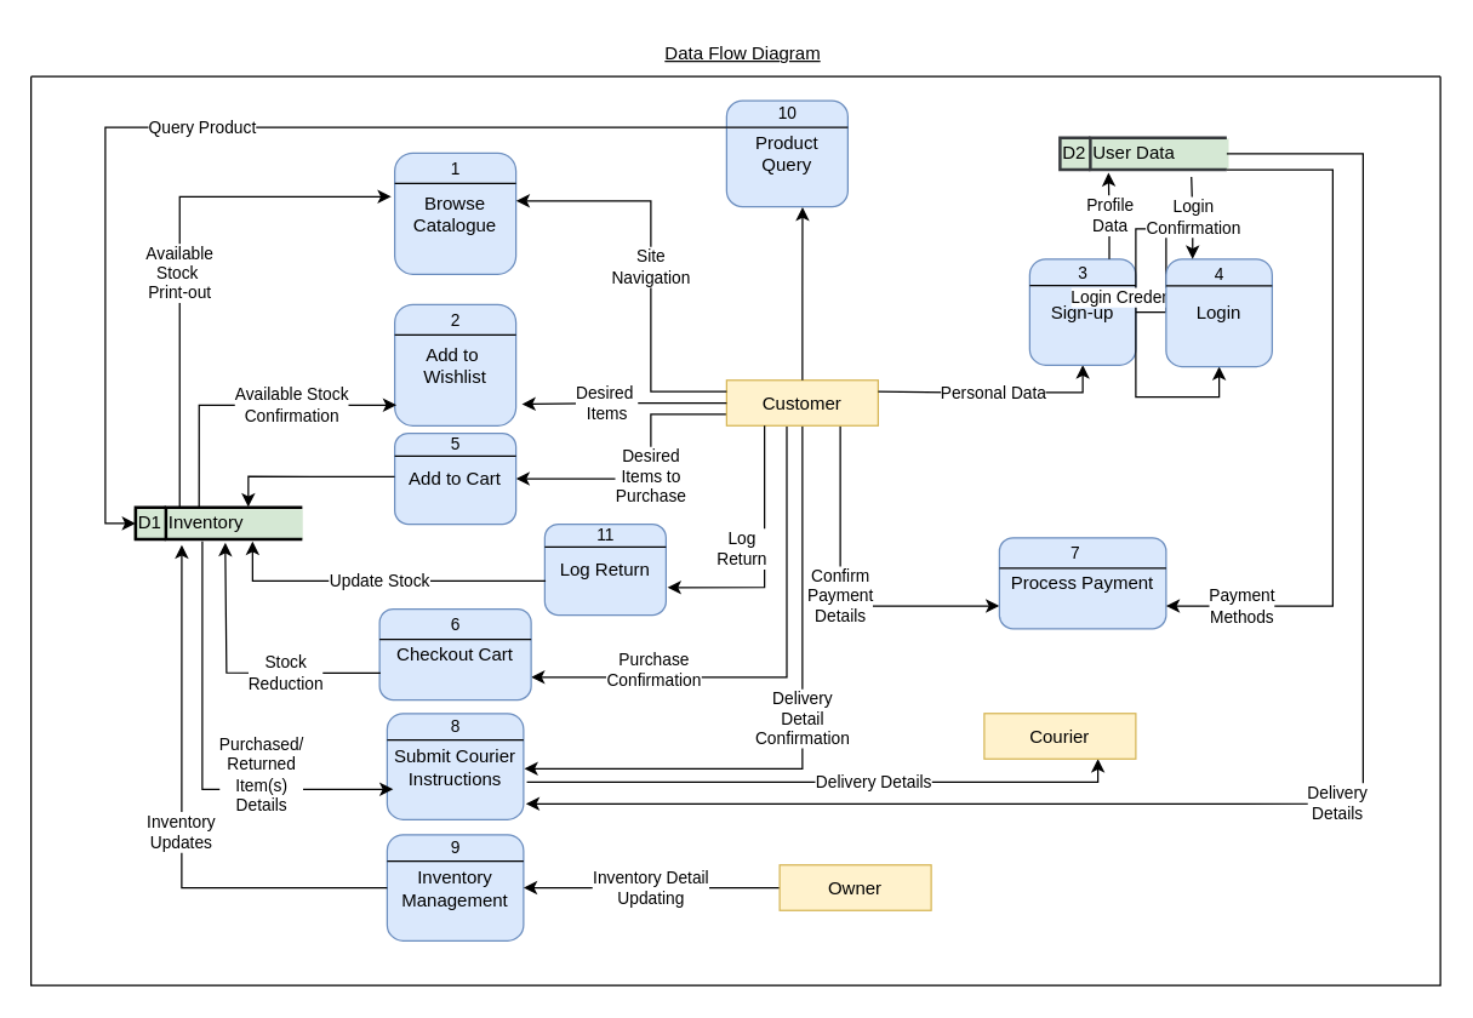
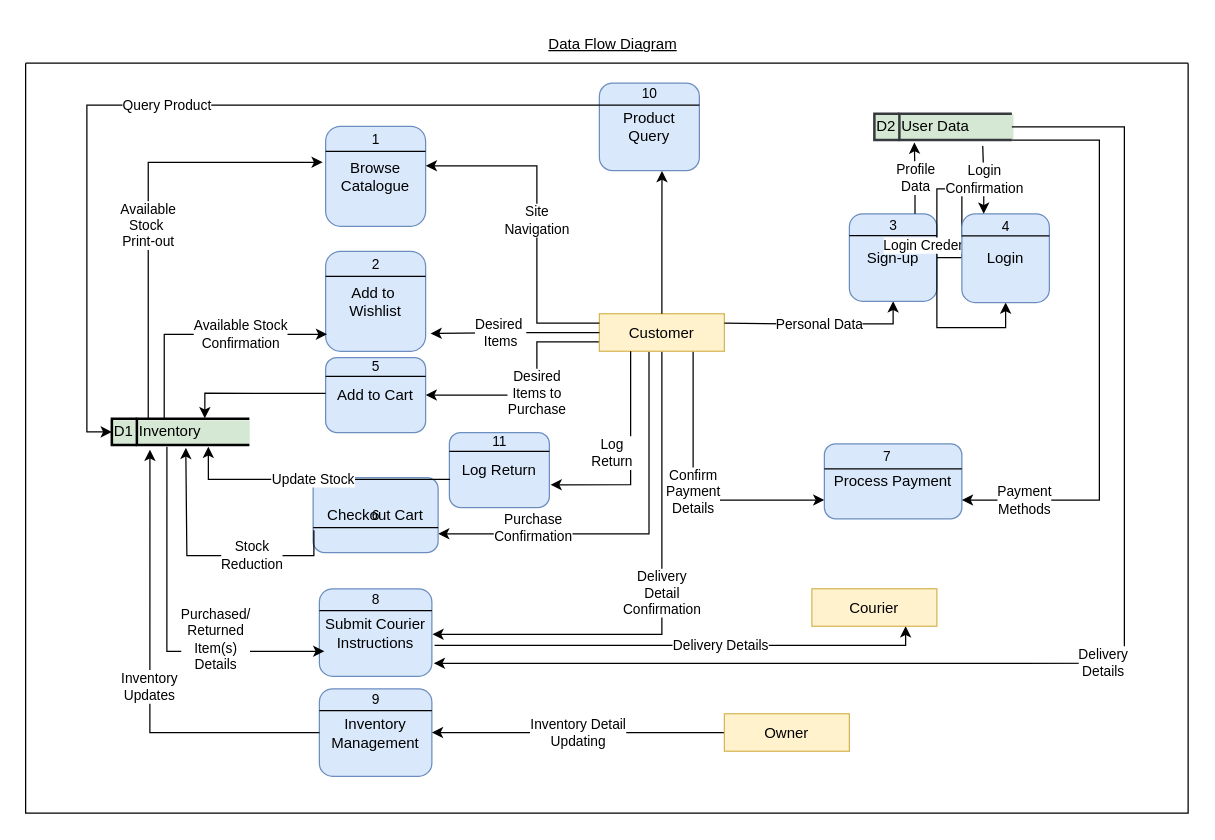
- <mxCell id="24" value="Checkout Cart" style="rounded=1;whiteSpace=wrap;html=1;fillColor=#dae8fc;strokeColor=#6c8ebf;" vertex="1" parent="2"><mxGeometry x="230" y="351.5" width="100" height="60" as="geometry" /></mxCell>
+ <mxCell id="24" value="Checkout Cart" style="rounded=1;whiteSpace=wrap;html=1;fillColor=#dae8fc;strokeColor=#6c8ebf;" vertex="1" parent="2"><mxGeometry x="230" y="331.5" width="100" height="60" as="geometry" /></mxCell>
- <mxCell id="48" value="Owner" style="rounded=0;whiteSpace=wrap;html=1;fillColor=#fff2cc;strokeColor=#d6b656;" vertex="1" parent="2"><mxGeometry x="494" y="520.5" width="100" height="30" as="geometry" /></mxCell>
+ <mxCell id="48" value="Owner" style="rounded=0;whiteSpace=wrap;html=1;fillColor=#fff2cc;strokeColor=#d6b656;" vertex="1" parent="2"><mxGeometry x="559" y="520.5" width="100" height="30" as="geometry" /></mxCell>
